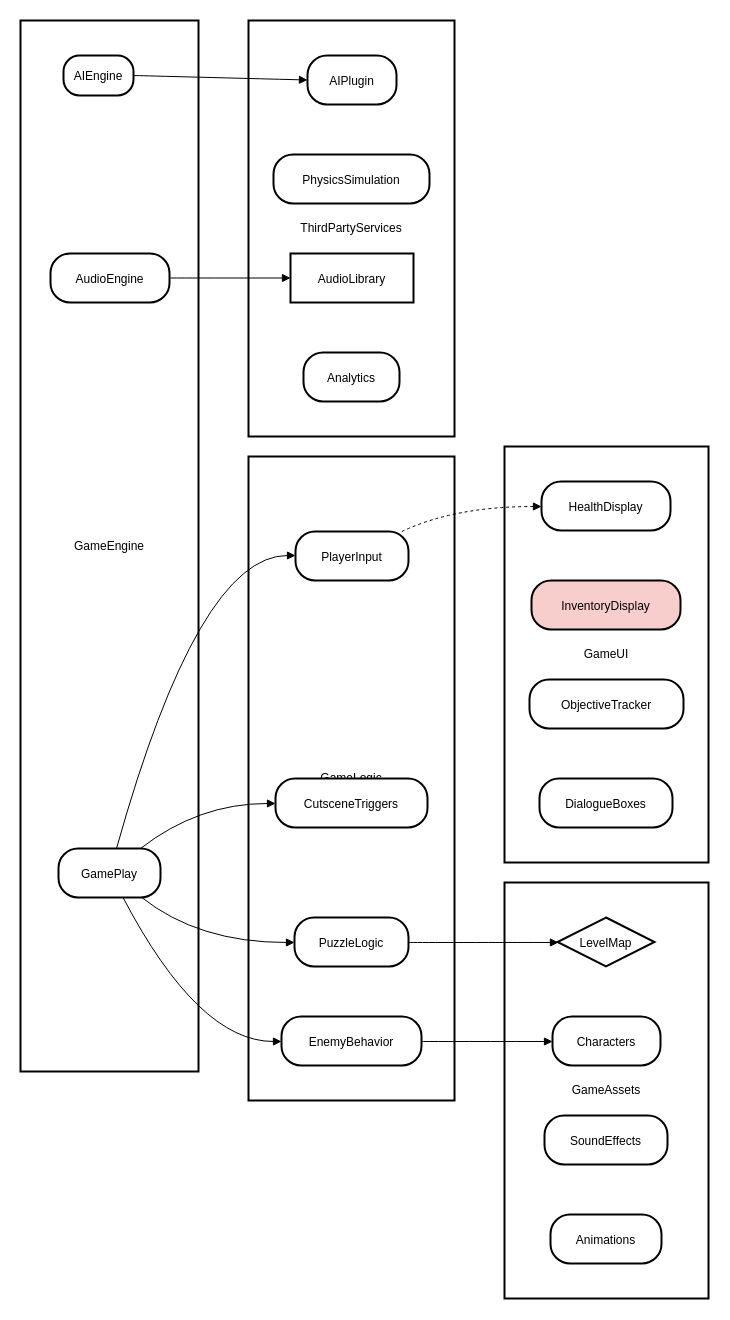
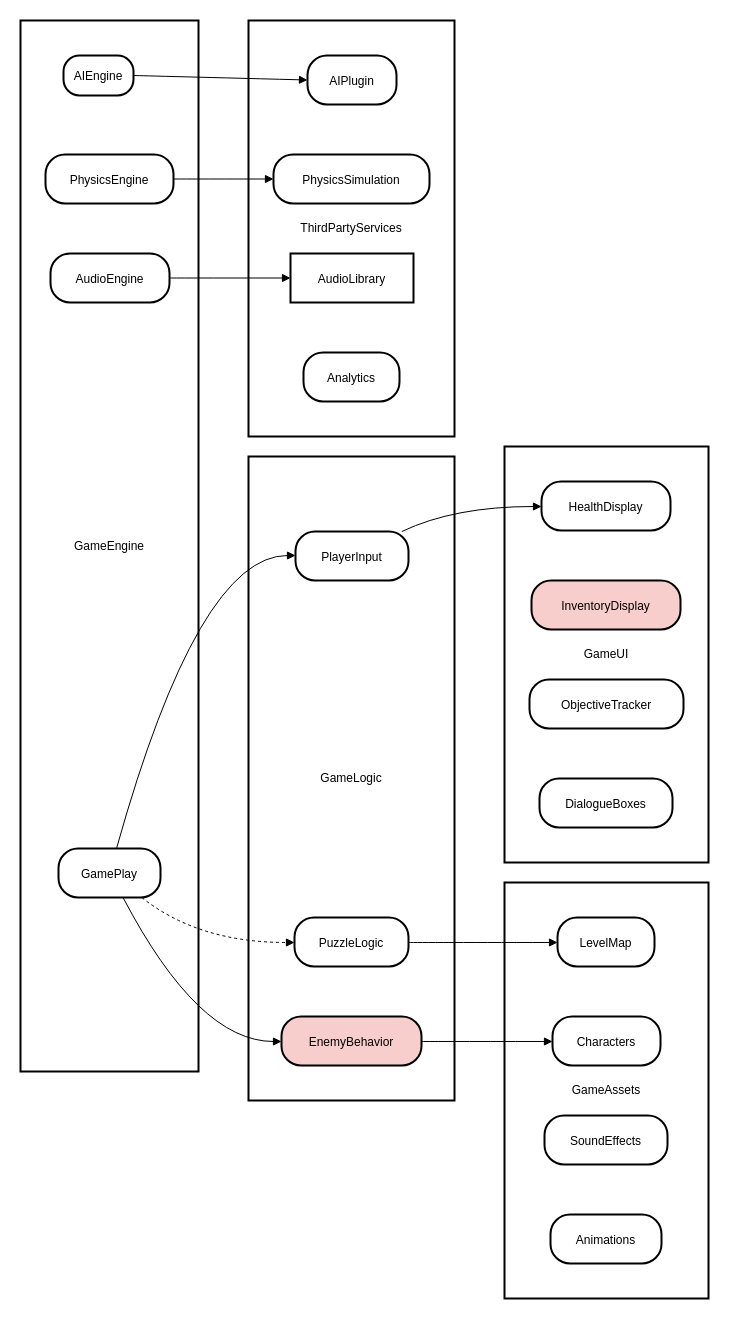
+ <mxCell id="8" value="PhysicsEngine" style="rounded=1;arcSize=40;strokeWidth=2" vertex="1" parent="1"><mxGeometry x="45" y="154" width="128" height="49" as="geometry" /></mxCell>
+ <mxCell id="31" value="" style="curved=1;startArrow=none;endArrow=block;exitX=1;exitY=0.5;entryX=0;entryY=0.5;" edge="1" parent="1" source="8" target="24"><mxGeometry relative="1" as="geometry"><Array as="points" /></mxGeometry></mxCell>
- <mxCell id="36" value="" style="curved=1;startArrow=none;endArrow=block;exitX=0.95;exitY=-0.01;entryX=0;entryY=0.51;dashed=1;" edge="1" parent="1" source="17" target="19"><mxGeometry relative="1" as="geometry"><Array as="points"><mxPoint x="454" y="506" /></Array></mxGeometry></mxCell>
+ <mxCell id="36" value="" style="curved=1;startArrow=none;endArrow=block;exitX=0.95;exitY=-0.01;entryX=0;entryY=0.51;" edge="1" parent="1" source="17" target="19"><mxGeometry relative="1" as="geometry"><Array as="points"><mxPoint x="454" y="506" /></Array></mxGeometry></mxCell>
- <mxCell id="18" value="CutsceneTriggers" style="rounded=1;arcSize=40;strokeWidth=2" vertex="1" parent="1"><mxGeometry x="275" y="778" width="152" height="49" as="geometry" /></mxCell>
- <mxCell id="30" value="" style="curved=1;startArrow=none;endArrow=block;exitX=0.81;exitY=-0.01;entryX=0;entryY=0.51;" edge="1" parent="1" source="7" target="18"><mxGeometry relative="1" as="geometry"><Array as="points"><mxPoint x="198" y="803" /></Array></mxGeometry></mxCell>
- <mxCell id="28" value="" style="curved=1;startArrow=none;endArrow=block;exitX=0.81;exitY=0.99;entryX=0;entryY=0.51;" edge="1" parent="1" source="7" target="16"><mxGeometry relative="1" as="geometry"><Array as="points"><mxPoint x="198" y="942" /></Array></mxGeometry></mxCell>
+ <mxCell id="28" value="" style="curved=1;startArrow=none;endArrow=block;exitX=0.81;exitY=0.99;entryX=0;entryY=0.51;dashed=1;" edge="1" parent="1" source="7" target="16"><mxGeometry relative="1" as="geometry"><Array as="points"><mxPoint x="198" y="942" /></Array></mxGeometry></mxCell>
- <mxCell id="11" value="LevelMap" style="rhombus;arcSize=40;strokeWidth=2;" vertex="1" parent="1"><mxGeometry x="557" y="917" width="97" height="49" as="geometry" /></mxCell>
+ <mxCell id="11" value="LevelMap" style="rounded=1;arcSize=40;strokeWidth=2" vertex="1" parent="1"><mxGeometry x="557" y="917" width="97" height="49" as="geometry" /></mxCell>
- <mxCell id="15" value="EnemyBehavior" style="rounded=1;arcSize=40;strokeWidth=2" vertex="1" parent="1"><mxGeometry x="281" y="1016" width="140" height="49" as="geometry" /></mxCell>
+ <mxCell id="15" value="EnemyBehavior" style="rounded=1;arcSize=40;strokeWidth=2;fillColor=#f8cecc;" vertex="1" parent="1"><mxGeometry x="281" y="1016" width="140" height="49" as="geometry" /></mxCell>
